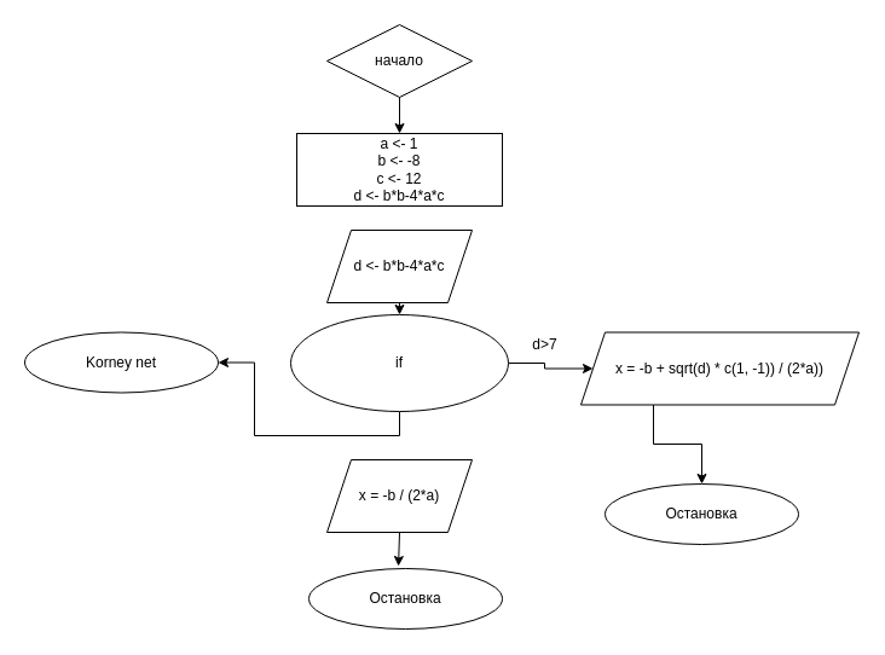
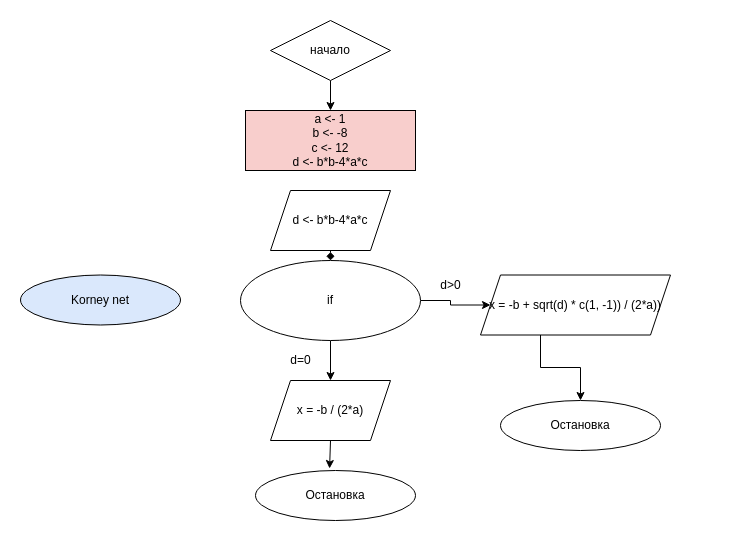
- <mxCell id="8" value="&lt;div&gt;&lt;font face=&quot;helvetica&quot;&gt;a &amp;lt;- 1&lt;/font&gt;&lt;/div&gt;&lt;div&gt;&lt;font face=&quot;helvetica&quot;&gt;b &amp;lt;- -8&lt;/font&gt;&lt;/div&gt;&lt;div&gt;&lt;font face=&quot;helvetica&quot;&gt;c &amp;lt;- 12&lt;/font&gt;&lt;/div&gt;&lt;div&gt;&lt;font face=&quot;helvetica&quot;&gt;d &amp;lt;- b*b-4*a*c&lt;/font&gt;&lt;/div&gt;" style="rounded=0;whiteSpace=wrap;html=1;" parent="1" vertex="1"><mxGeometry x="245" y="110" width="170" height="60" as="geometry" /></mxCell>
+ <mxCell id="8" value="&lt;div&gt;&lt;font face=&quot;helvetica&quot;&gt;a &amp;lt;- 1&lt;/font&gt;&lt;/div&gt;&lt;div&gt;&lt;font face=&quot;helvetica&quot;&gt;b &amp;lt;- -8&lt;/font&gt;&lt;/div&gt;&lt;div&gt;&lt;font face=&quot;helvetica&quot;&gt;c &amp;lt;- 12&lt;/font&gt;&lt;/div&gt;&lt;div&gt;&lt;font face=&quot;helvetica&quot;&gt;d &amp;lt;- b*b-4*a*c&lt;/font&gt;&lt;/div&gt;" style="rounded=0;whiteSpace=wrap;html=1;fillColor=#f8cecc;" parent="1" vertex="1"><mxGeometry x="245" y="110" width="170" height="60" as="geometry" /></mxCell>
- <mxCell id="12" style="edgeStyle=orthogonalEdgeStyle;rounded=0;orthogonalLoop=1;jettySize=auto;html=1;exitX=0.5;exitY=1;exitDx=0;exitDy=0;entryX=0.5;entryY=0;entryDx=0;entryDy=0;" parent="1" source="13" target="6" edge="1"><mxGeometry relative="1" as="geometry" /></mxCell>
+ <mxCell id="12" style="edgeStyle=orthogonalEdgeStyle;rounded=0;orthogonalLoop=1;jettySize=auto;html=1;exitX=0.5;exitY=1;exitDx=0;exitDy=0;entryX=0.5;entryY=0;entryDx=0;entryDy=0;endArrow=diamond;" parent="1" source="13" target="6" edge="1"><mxGeometry relative="1" as="geometry" /></mxCell>
- <mxCell id="19" value="d&amp;gt;7" style="text;html=1;align=center;verticalAlign=middle;resizable=0;points=[];autosize=1;" parent="1" vertex="1"><mxGeometry x="430" y="275" width="40" height="20" as="geometry" /></mxCell>
+ <mxCell id="19" value="d&amp;gt;0" style="text;html=1;align=center;verticalAlign=middle;resizable=0;points=[];autosize=1;" parent="1" vertex="1"><mxGeometry x="430" y="275" width="40" height="20" as="geometry" /></mxCell>
- <mxCell id="16" value="Korney net" style="ellipse;whiteSpace=wrap;html=1;" parent="1" vertex="1"><mxGeometry x="20" y="274.5" width="160" height="50" as="geometry" /></mxCell>
+ <mxCell id="16" value="Korney net" style="ellipse;whiteSpace=wrap;html=1;fillColor=#dae8fc;" parent="1" vertex="1"><mxGeometry x="20" y="274.5" width="160" height="50" as="geometry" /></mxCell>
- <mxCell id="10" value="x = -b + sqrt(d) * c(1, -1)) / (2*a))" style="shape=parallelogram;perimeter=parallelogramPerimeter;whiteSpace=wrap;html=1;fixedSize=1;" parent="1" vertex="1"><mxGeometry x="480" y="274.5" width="230" height="60" as="geometry" /></mxCell>
+ <mxCell id="10" value="x = -b + sqrt(d) * c(1, -1)) / (2*a))" style="shape=parallelogram;perimeter=parallelogramPerimeter;whiteSpace=wrap;html=1;fixedSize=1;" parent="1" vertex="1"><mxGeometry x="480" y="274.5" width="190" height="60" as="geometry" /></mxCell>
- <mxCell id="5" style="edgeStyle=orthogonalEdgeStyle;rounded=0;orthogonalLoop=1;jettySize=auto;html=1;exitX=0.5;exitY=1;exitDx=0;exitDy=0;" parent="1" source="6" target="16" edge="1"><mxGeometry relative="1" as="geometry" /></mxCell>
+ <mxCell id="5" style="edgeStyle=orthogonalEdgeStyle;rounded=0;orthogonalLoop=1;jettySize=auto;html=1;exitX=0.5;exitY=1;exitDx=0;exitDy=0;entryX=0.5;entryY=0;entryDx=0;entryDy=0;" parent="1" source="6" target="15" edge="1"><mxGeometry relative="1" as="geometry" /></mxCell>
+ <mxCell id="17" value="d=0" style="text;html=1;align=center;verticalAlign=middle;resizable=0;points=[];autosize=1;" parent="1" vertex="1"><mxGeometry x="280" y="350" width="40" height="20" as="geometry" /></mxCell>
